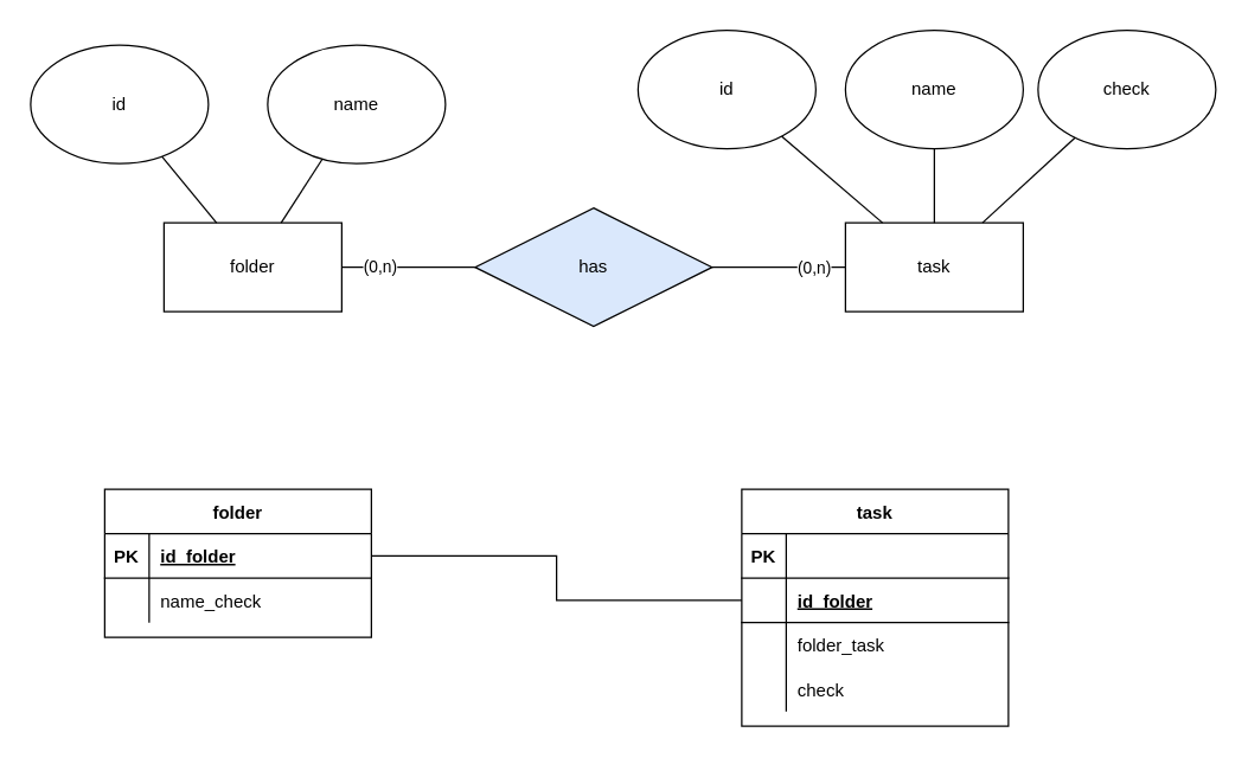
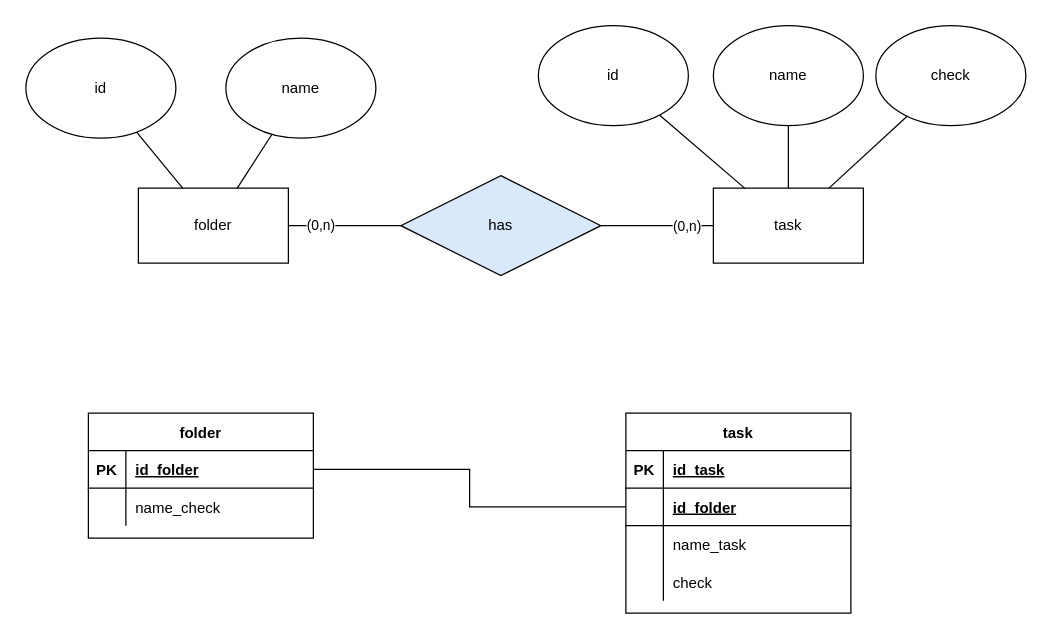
+ <mxCell id="29" value="id_task" style="shape=partialRectangle;connectable=0;fillColor=none;top=0;left=0;bottom=0;right=0;align=left;spacingLeft=6;fontStyle=5;overflow=hidden;" parent="27" vertex="1"><mxGeometry x="30" width="150" height="30" as="geometry" /></mxCell>
- <mxCell id="34" value="folder_task" style="shape=partialRectangle;connectable=0;fillColor=none;top=0;left=0;bottom=0;right=0;align=left;spacingLeft=6;overflow=hidden;" parent="32" vertex="1"><mxGeometry x="30" width="150" height="30" as="geometry" /></mxCell>
+ <mxCell id="34" value="name_task" style="shape=partialRectangle;connectable=0;fillColor=none;top=0;left=0;bottom=0;right=0;align=left;spacingLeft=6;overflow=hidden;" parent="32" vertex="1"><mxGeometry x="30" width="150" height="30" as="geometry" /></mxCell>
